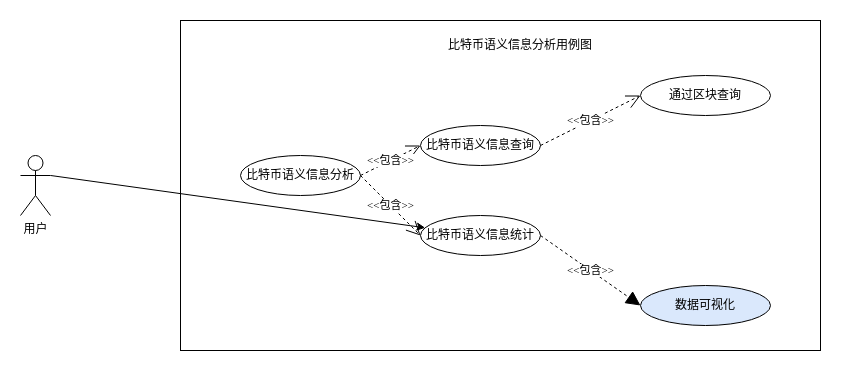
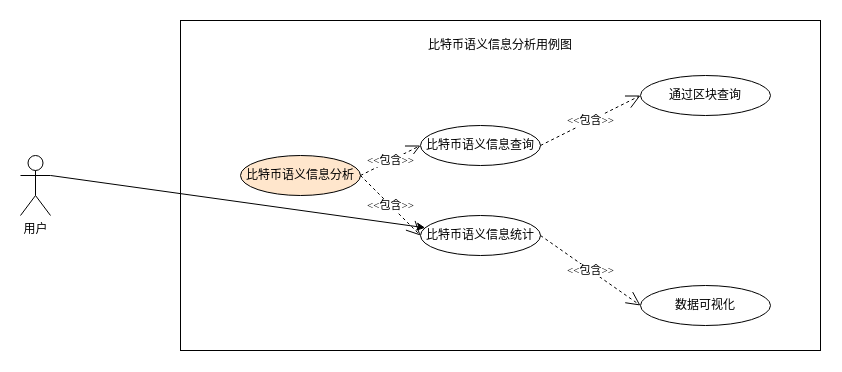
- <mxCell id="8" value="比特币语义信息分析用例图" style="text;html=1;strokeColor=none;fillColor=none;align=center;verticalAlign=middle;whiteSpace=wrap;rounded=0;fontFamily=Noto Serif SC;fontSource=https%3A%2F%2Ffonts.googleapis.com%2Fcss%3Ffamily%3DNoto%2BSerif%2BSC;" parent="1" vertex="1"><mxGeometry x="400" y="35" width="240" height="20" as="geometry" /></mxCell>
+ <mxCell id="8" value="比特币语义信息分析用例图" style="text;html=1;strokeColor=none;fillColor=none;align=center;verticalAlign=middle;whiteSpace=wrap;rounded=0;fontFamily=Noto Serif SC;fontSource=https%3A%2F%2Ffonts.googleapis.com%2Fcss%3Ffamily%3DNoto%2BSerif%2BSC;" parent="1" vertex="1"><mxGeometry x="380" y="35" width="240" height="20" as="geometry" /></mxCell>
- <mxCell id="11" value="比特币语义信息分析" style="ellipse;whiteSpace=wrap;html=1;fontFamily=Noto Serif SC;fontSource=https%3A%2F%2Ffonts.googleapis.com%2Fcss%3Ffamily%3DNoto%2BSerif%2BSC;" parent="1" vertex="1"><mxGeometry x="240" y="155" width="120" height="40" as="geometry" /></mxCell>
+ <mxCell id="11" value="比特币语义信息分析" style="ellipse;whiteSpace=wrap;html=1;fontFamily=Noto Serif SC;fontSource=https%3A%2F%2Ffonts.googleapis.com%2Fcss%3Ffamily%3DNoto%2BSerif%2BSC;fillColor=#ffe6cc;" parent="1" vertex="1"><mxGeometry x="240" y="155" width="120" height="40" as="geometry" /></mxCell>
- <mxCell id="10" value="&amp;lt;&amp;lt;包含&amp;gt;&amp;gt;" style="endArrow=block;endSize=12;dashed=1;html=1;entryX=0;entryY=0.5;entryDx=0;entryDy=0;exitX=1;exitY=0.5;exitDx=0;exitDy=0;fontFamily=Noto Serif SC;fontSource=https%3A%2F%2Ffonts.googleapis.com%2Fcss%3Ffamily%3DNoto%2BSerif%2BSC;" parent="1" source="5" target="9" edge="1"><mxGeometry width="160" relative="1" as="geometry"><mxPoint x="410" y="235" as="sourcePoint" /><mxPoint x="570" y="335" as="targetPoint" /><Array as="points" /></mxGeometry></mxCell>
+ <mxCell id="10" value="&amp;lt;&amp;lt;包含&amp;gt;&amp;gt;" style="endArrow=open;endSize=12;dashed=1;html=1;entryX=0;entryY=0.5;entryDx=0;entryDy=0;exitX=1;exitY=0.5;exitDx=0;exitDy=0;fontFamily=Noto Serif SC;fontSource=https%3A%2F%2Ffonts.googleapis.com%2Fcss%3Ffamily%3DNoto%2BSerif%2BSC;" parent="1" source="5" target="9" edge="1"><mxGeometry width="160" relative="1" as="geometry"><mxPoint x="410" y="235" as="sourcePoint" /><mxPoint x="570" y="335" as="targetPoint" /><Array as="points" /></mxGeometry></mxCell>
- <mxCell id="9" value="数据可视化" style="ellipse;whiteSpace=wrap;html=1;fontFamily=Noto Serif SC;fontSource=https%3A%2F%2Ffonts.googleapis.com%2Fcss%3Ffamily%3DNoto%2BSerif%2BSC;fillColor=#dae8fc;" parent="1" vertex="1"><mxGeometry x="640" y="285" width="130" height="40" as="geometry" /></mxCell>
+ <mxCell id="9" value="数据可视化" style="ellipse;whiteSpace=wrap;html=1;fontFamily=Noto Serif SC;fontSource=https%3A%2F%2Ffonts.googleapis.com%2Fcss%3Ffamily%3DNoto%2BSerif%2BSC;" parent="1" vertex="1"><mxGeometry x="640" y="285" width="130" height="40" as="geometry" /></mxCell>
